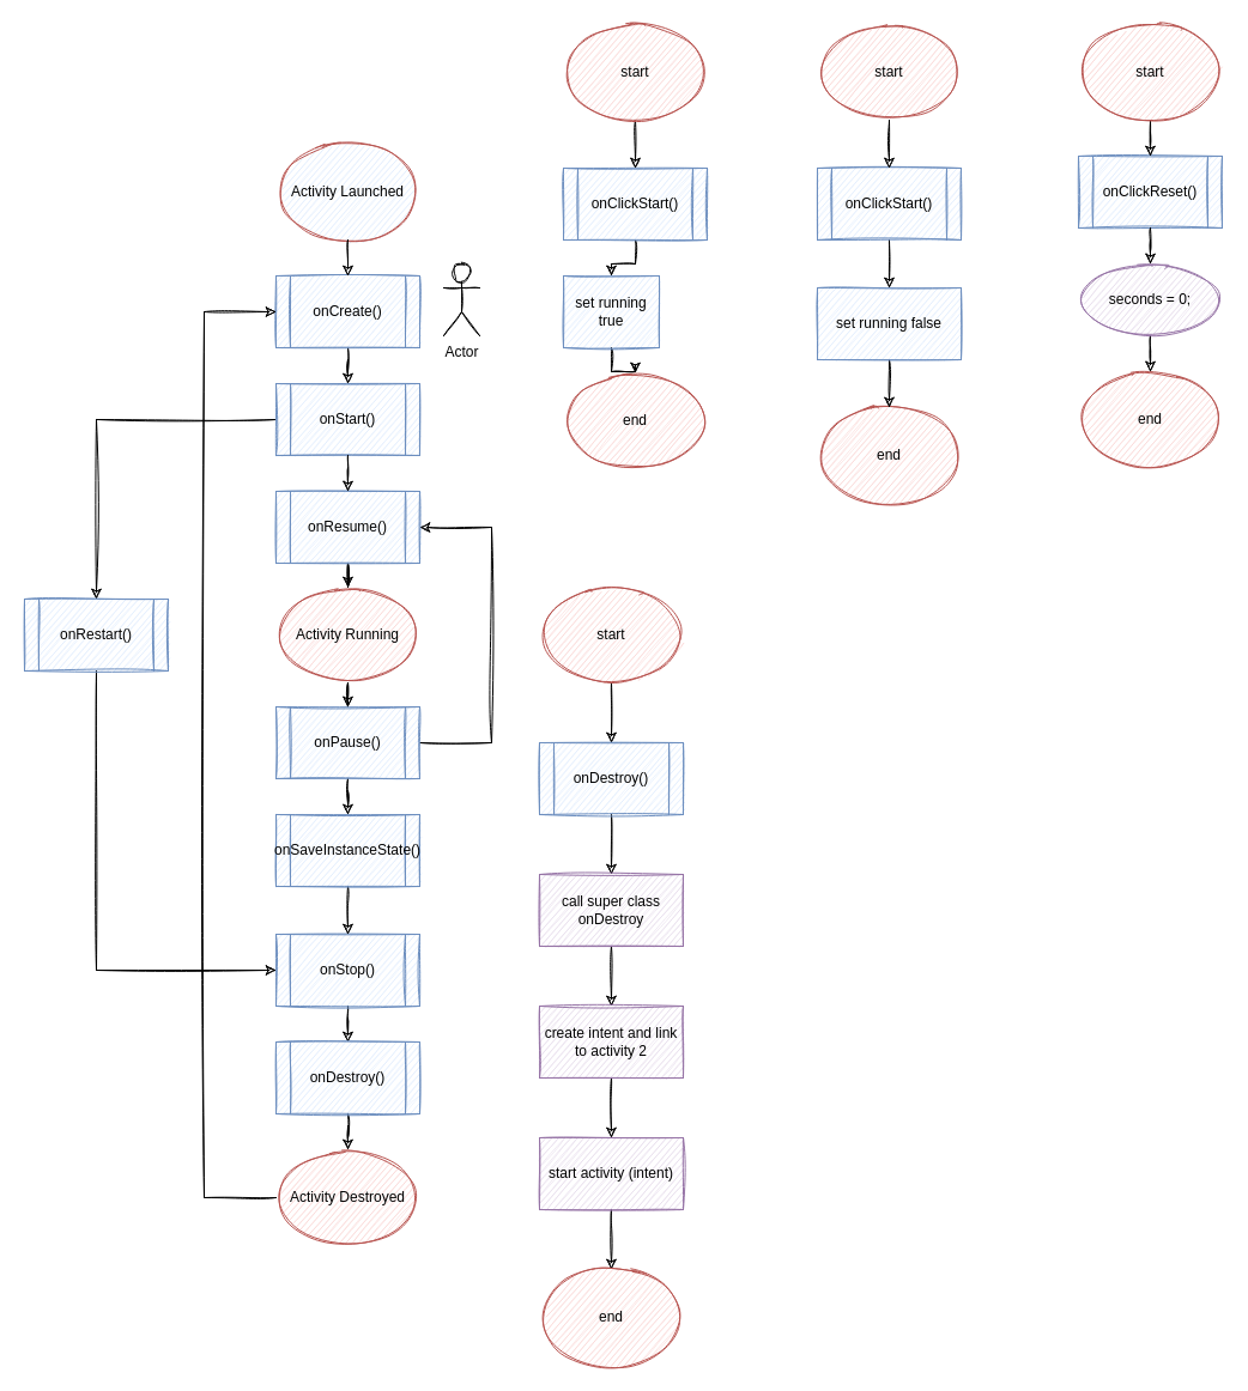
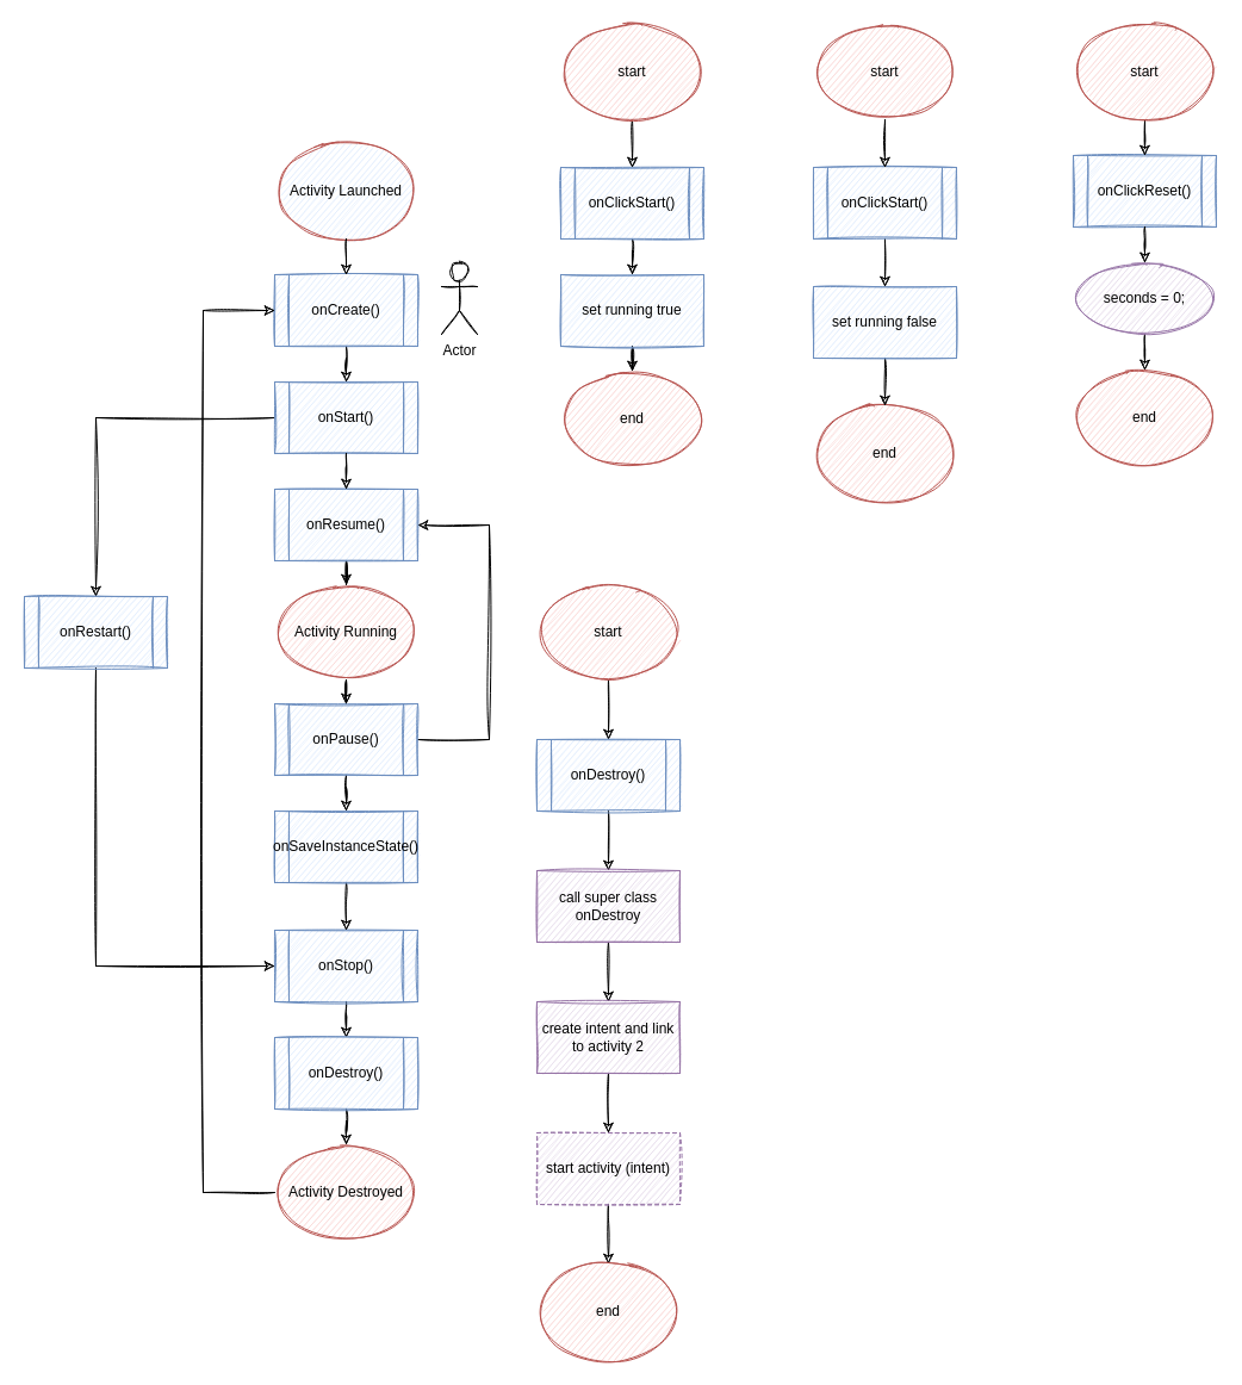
- <mxCell id="21" value="set running true" style="rounded=0;whiteSpace=wrap;html=1;sketch=1;fillColor=#dae8fc;strokeColor=#6c8ebf;" parent="1" vertex="1"><mxGeometry x="470" y="230" width="80" height="60" as="geometry" /></mxCell>
+ <mxCell id="21" value="set running true" style="rounded=0;whiteSpace=wrap;html=1;sketch=1;fillColor=#dae8fc;strokeColor=#6c8ebf;" parent="1" vertex="1"><mxGeometry x="470" y="230" width="120" height="60" as="geometry" /></mxCell>
- <mxCell id="38" value="start activity (intent)" style="rounded=0;whiteSpace=wrap;html=1;sketch=1;fillColor=#e1d5e7;strokeColor=#9673a6;" parent="1" vertex="1"><mxGeometry x="450" y="950" width="120" height="60" as="geometry" /></mxCell>
+ <mxCell id="38" value="start activity (intent)" style="rounded=0;whiteSpace=wrap;html=1;sketch=1;fillColor=#e1d5e7;strokeColor=#9673a6;dashed=1;" parent="1" vertex="1"><mxGeometry x="450" y="950" width="120" height="60" as="geometry" /></mxCell>
